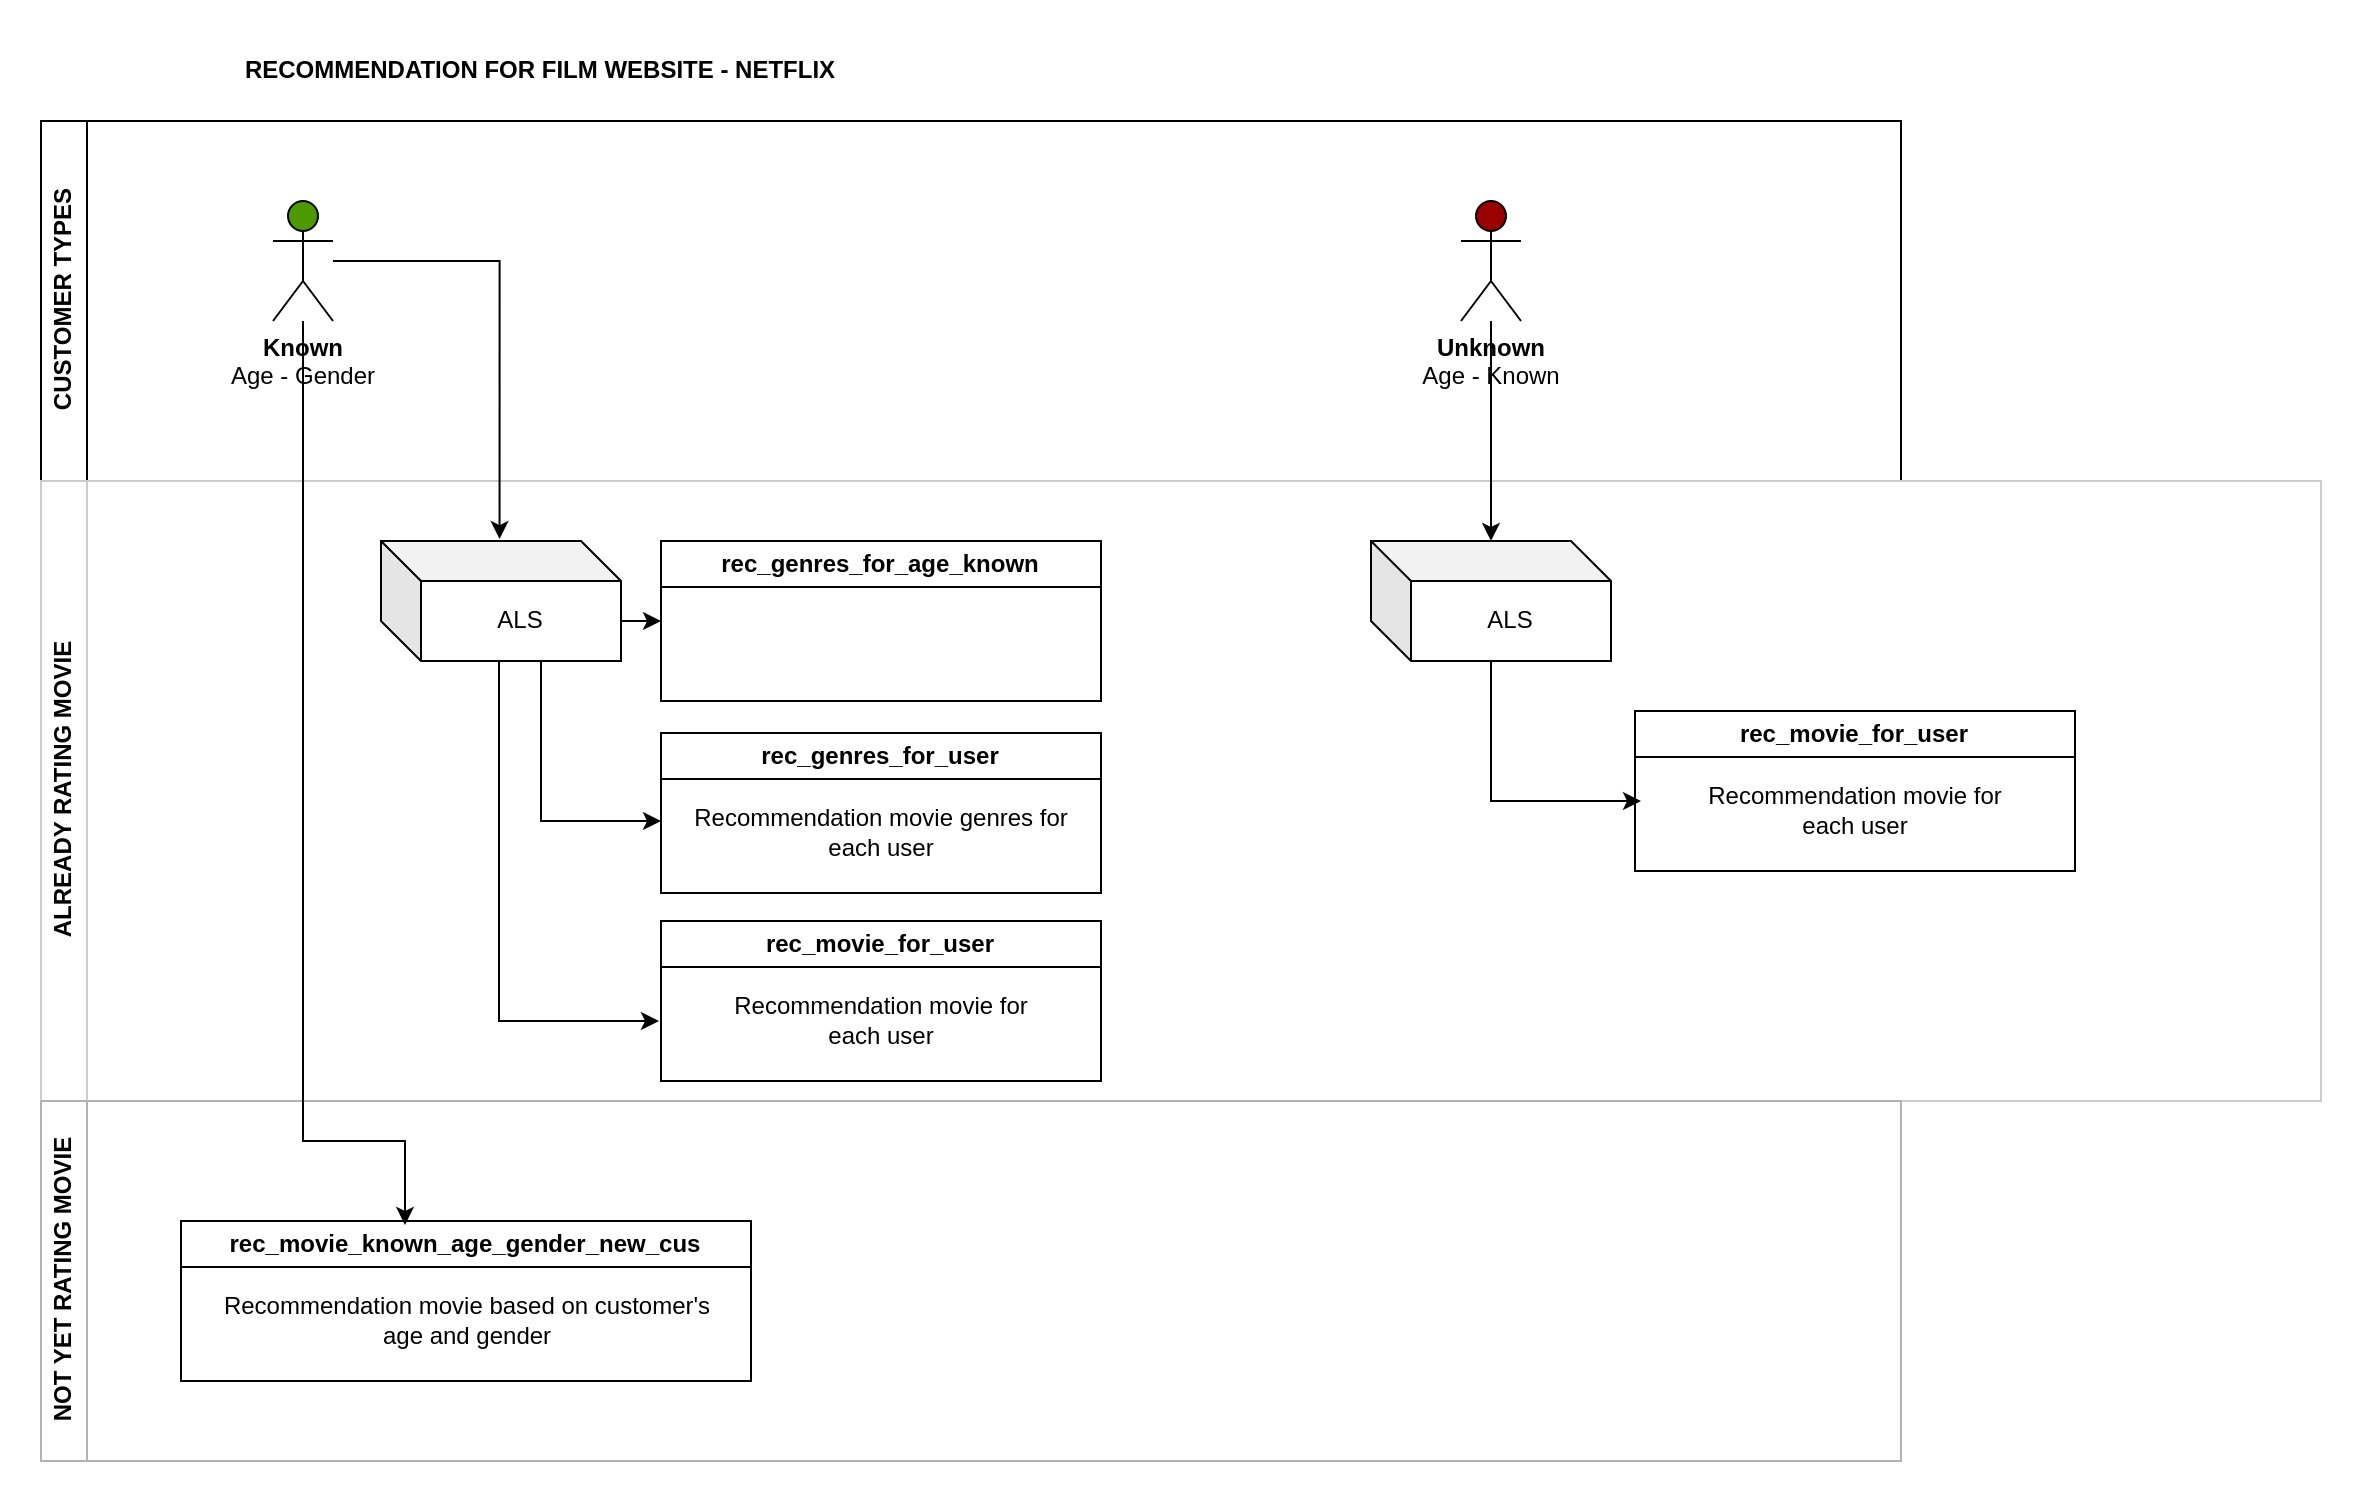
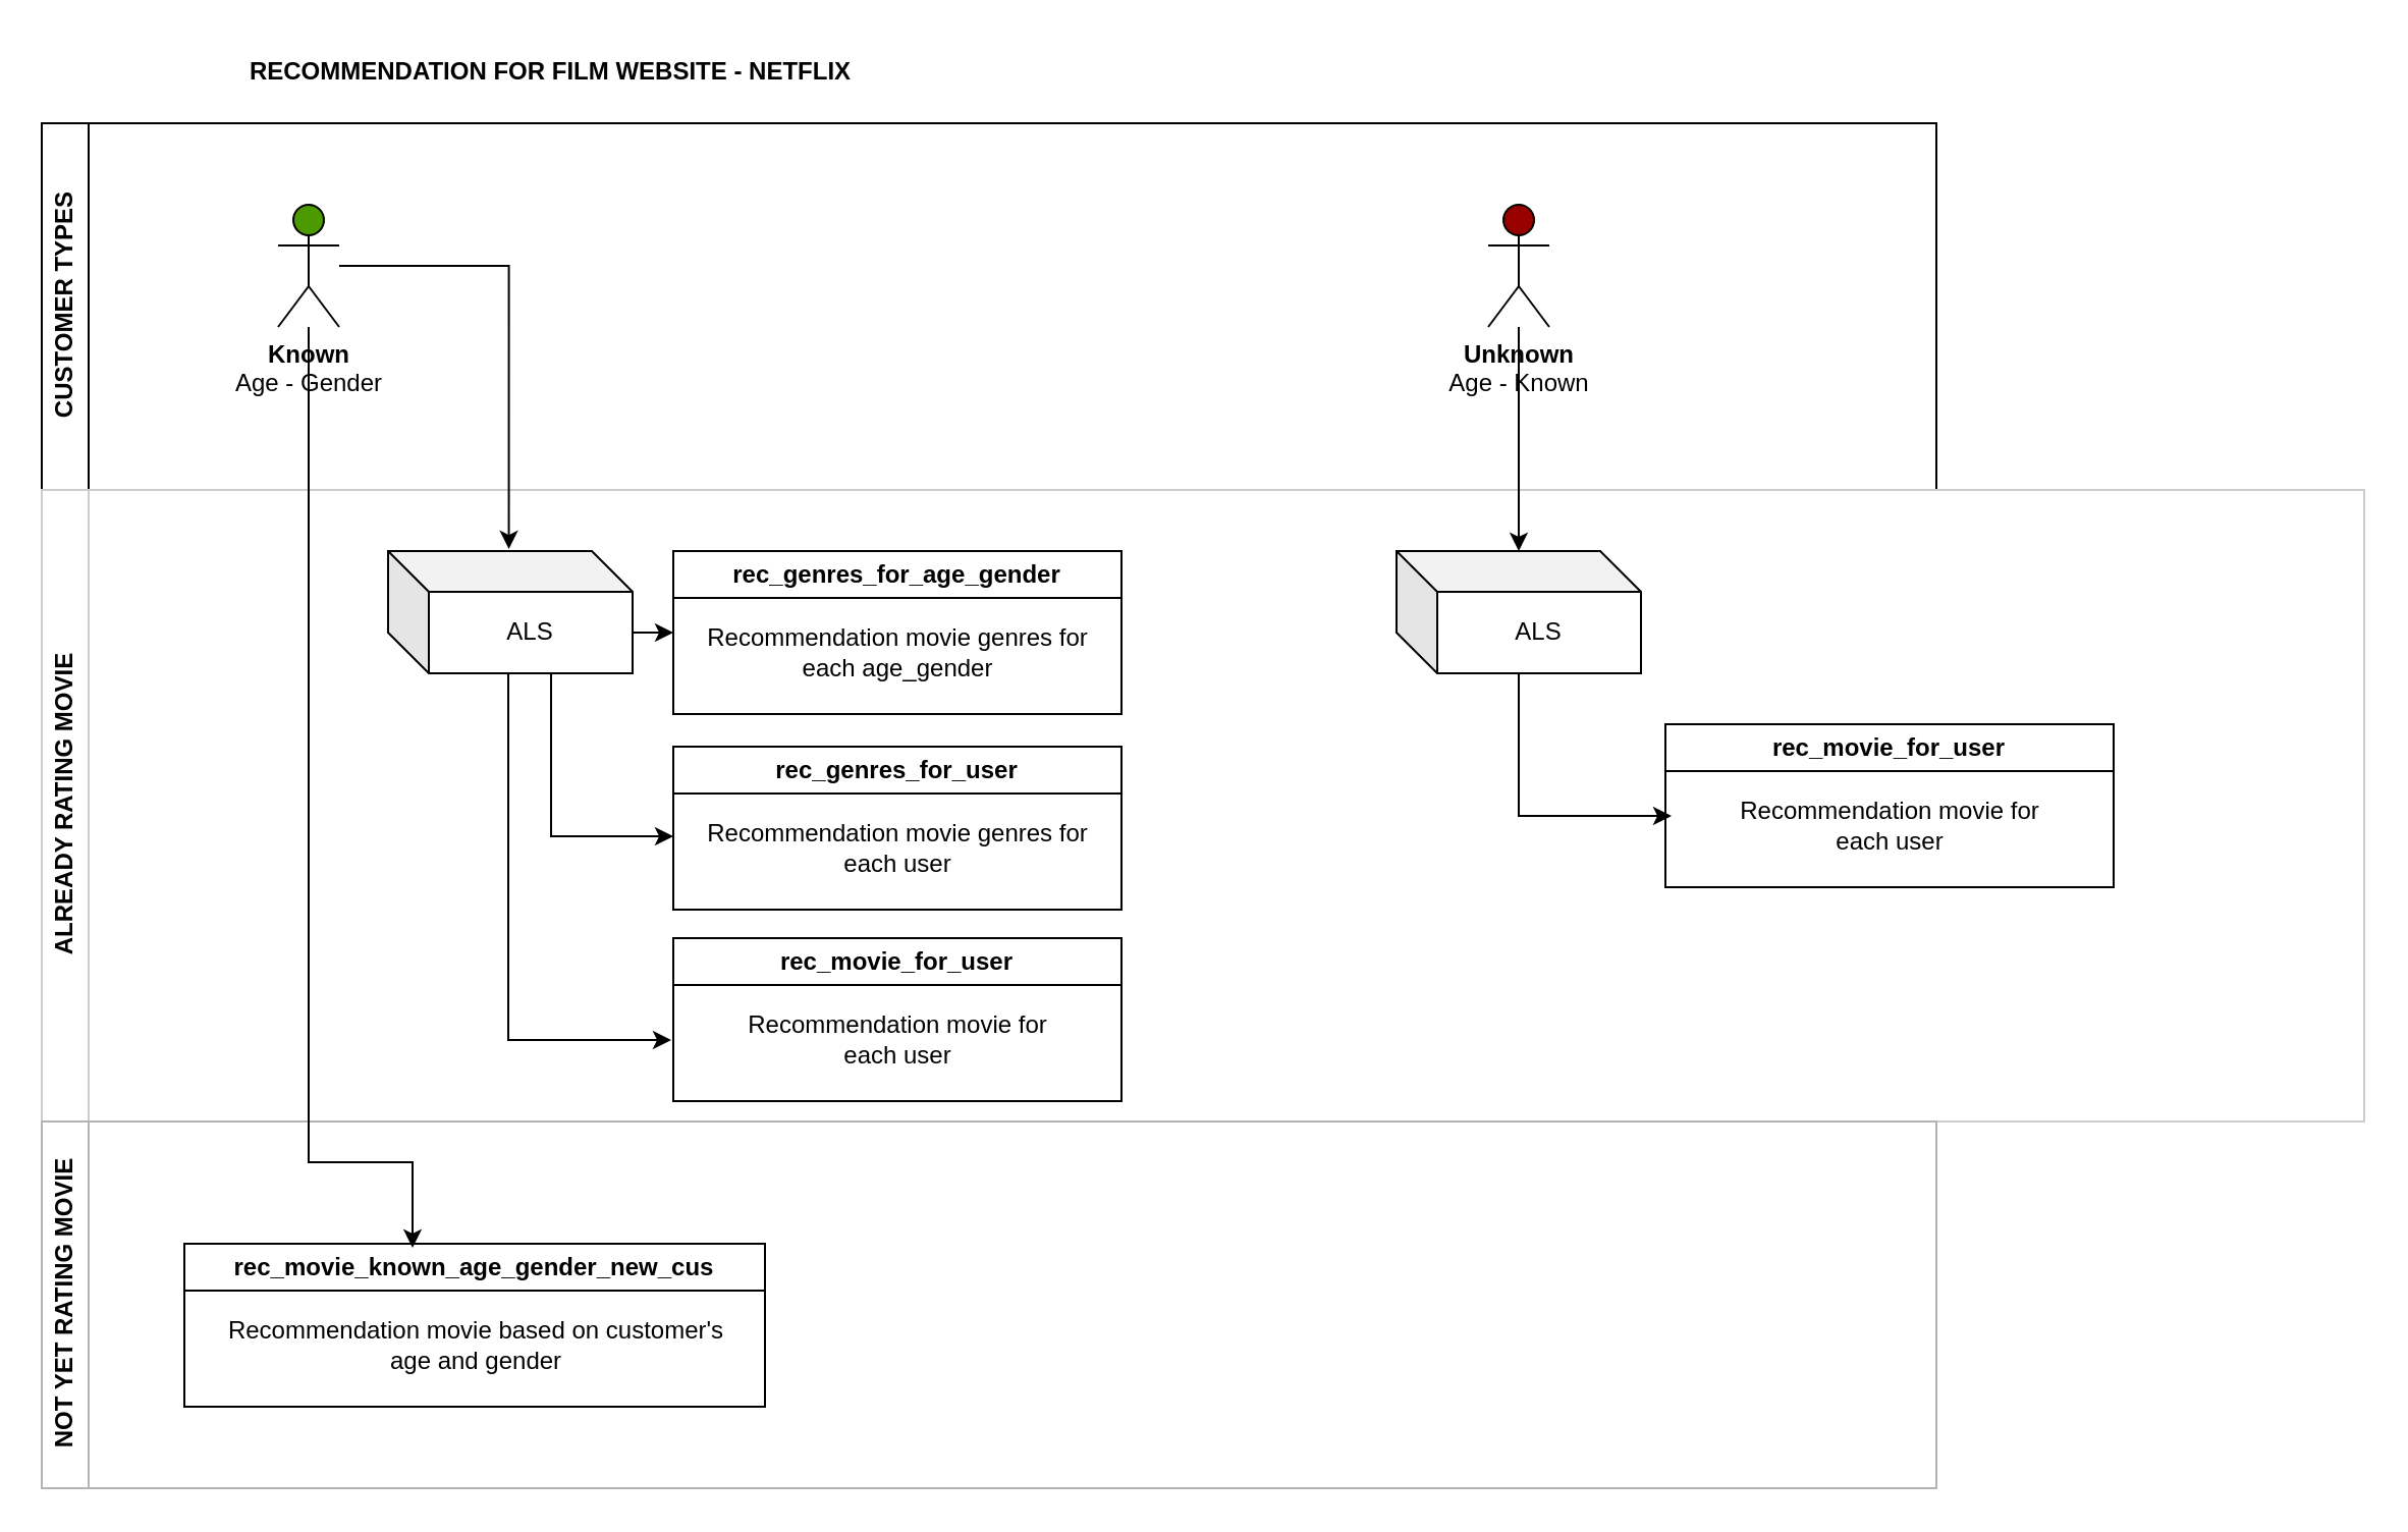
- <mxCell id="10" value="rec_genres_for_age_known" style="swimlane;whiteSpace=wrap;html=1;" vertex="1" parent="5"><mxGeometry x="310" y="30" width="220" height="80" as="geometry" /></mxCell>
+ <mxCell id="10" value="rec_genres_for_age_gender" style="swimlane;whiteSpace=wrap;html=1;" vertex="1" parent="5"><mxGeometry x="310" y="30" width="220" height="80" as="geometry" /></mxCell>
+ <mxCell id="11" value="Recommendation movie genres for &lt;br&gt;each age_gender" style="text;html=1;align=center;verticalAlign=middle;resizable=0;points=[];autosize=1;strokeColor=none;fillColor=none;" vertex="1" parent="10"><mxGeometry x="5" y="30" width="210" height="40" as="geometry" /></mxCell>
